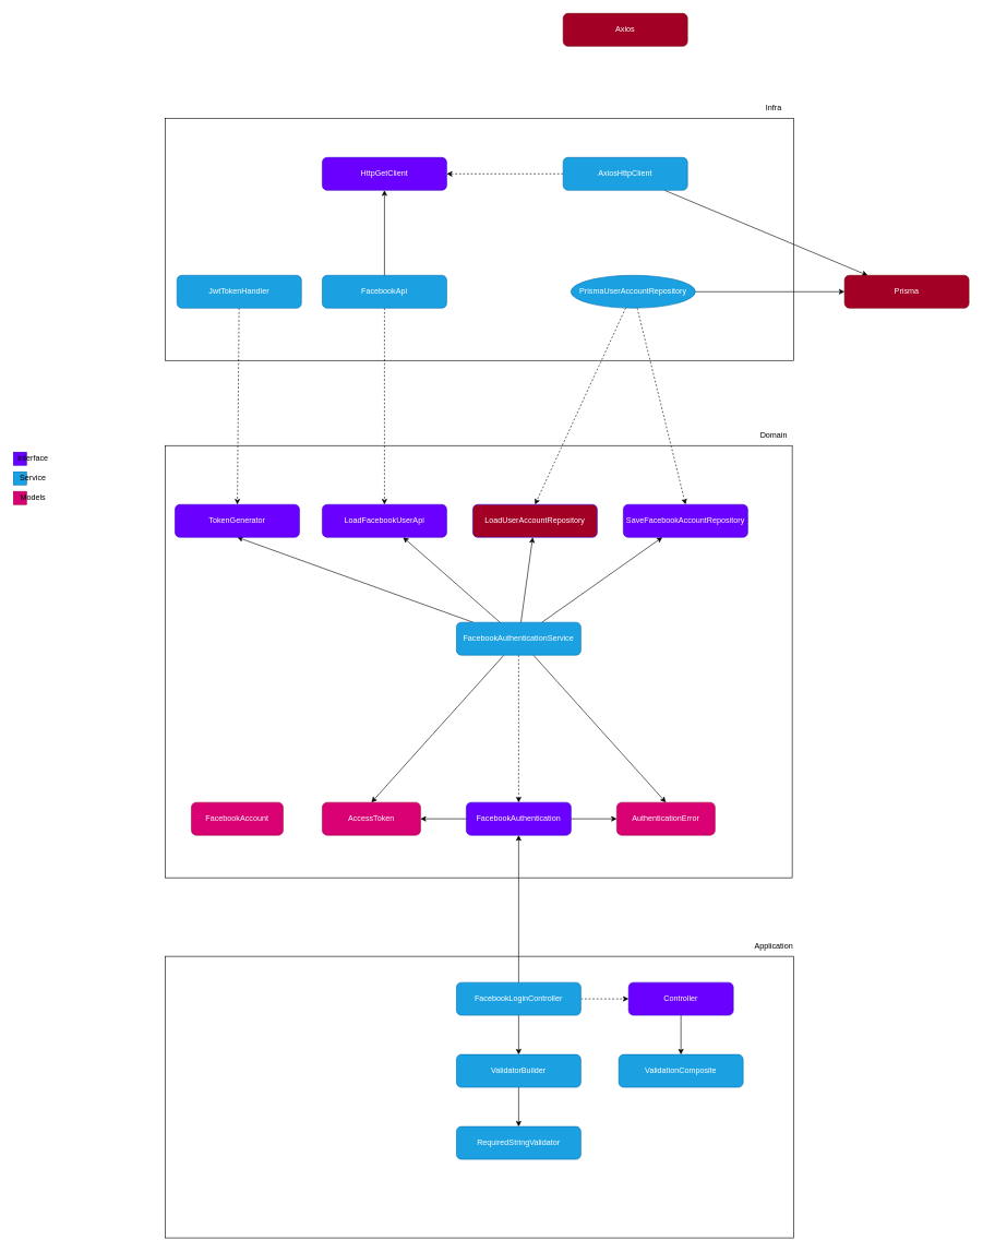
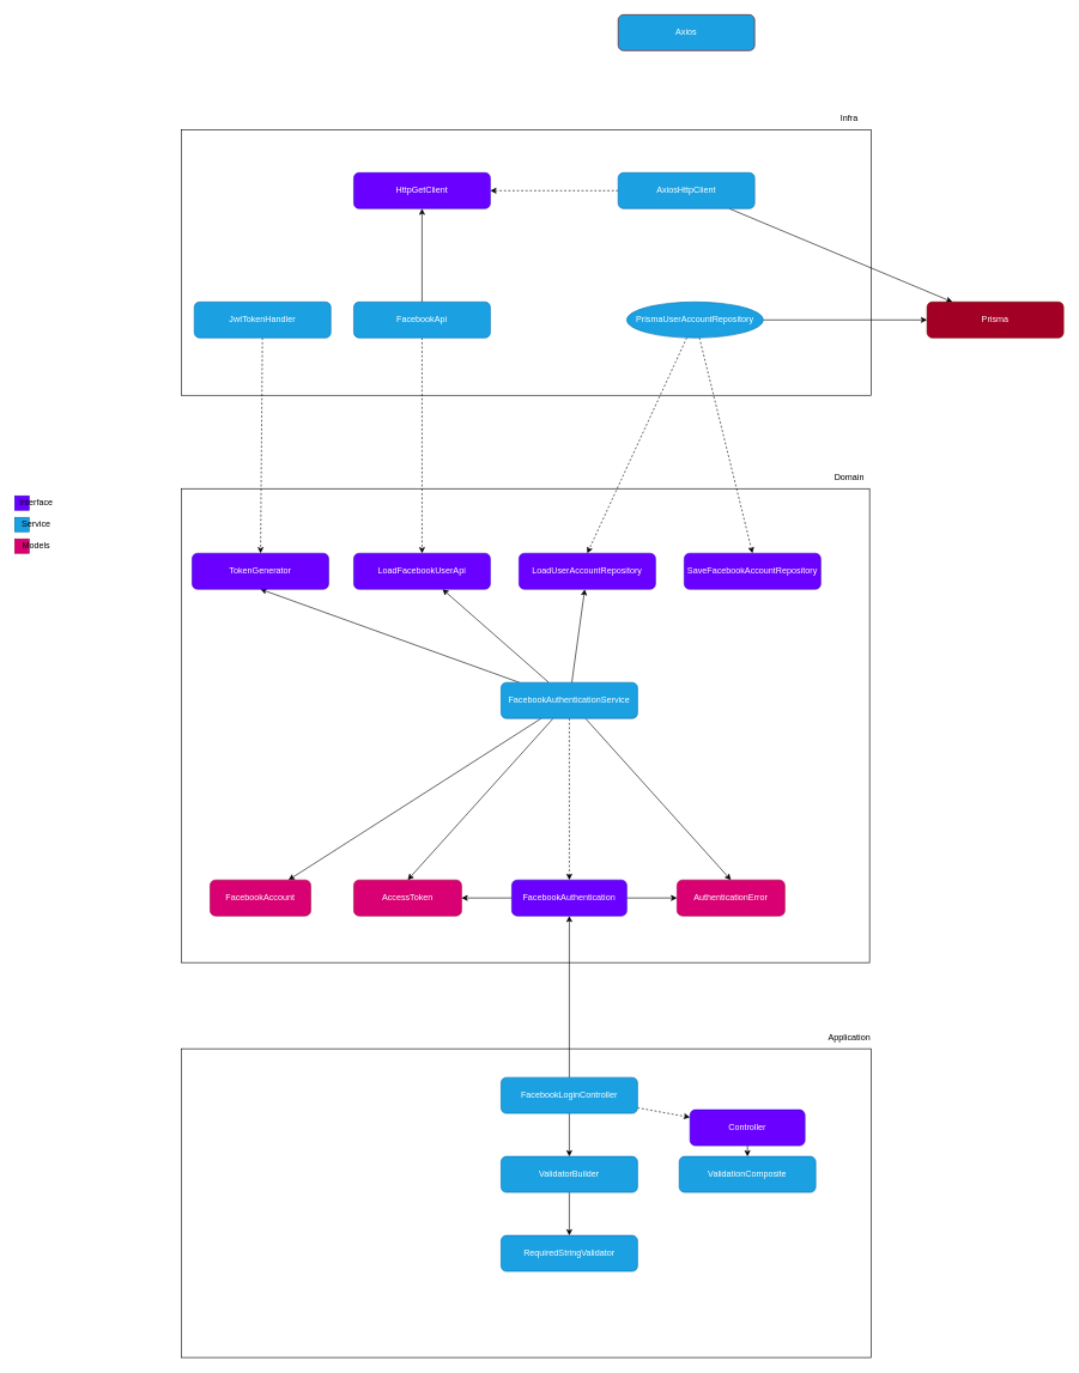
- <mxCell id="35" value="Axios" style="rounded=1;whiteSpace=wrap;html=1;fillColor=#a20025;fontColor=#ffffff;strokeColor=#6F0000;" parent="1" vertex="1"><mxGeometry x="860" y="20" width="190" height="50" as="geometry" /></mxCell>
+ <mxCell id="35" value="Axios" style="rounded=1;whiteSpace=wrap;html=1;fillColor=#1ba1e2;fontColor=#ffffff;strokeColor=#6F0000;" parent="1" vertex="1"><mxGeometry x="860" y="20" width="190" height="50" as="geometry" /></mxCell>
- <mxCell id="15" value="LoadUserAccountRepository" style="rounded=1;whiteSpace=wrap;html=1;fillColor=#a20025;fontColor=#ffffff;strokeColor=#3700CC;" parent="1" vertex="1"><mxGeometry x="722" y="770" width="190" height="50" as="geometry" /></mxCell>
+ <mxCell id="15" value="LoadUserAccountRepository" style="rounded=1;whiteSpace=wrap;html=1;fillColor=#6a00ff;fontColor=#ffffff;strokeColor=#3700CC;" parent="1" vertex="1"><mxGeometry x="722" y="770" width="190" height="50" as="geometry" /></mxCell>
- <mxCell id="8" style="edgeStyle=none;html=1;" parent="1" source="11" target="14" edge="1"><mxGeometry relative="1" as="geometry" /></mxCell>
+ <mxCell id="8" style="edgeStyle=none;html=1;" parent="1" source="11" target="63" edge="1"><mxGeometry relative="1" as="geometry" /></mxCell>
- <mxCell id="55" value="Controller" style="rounded=1;whiteSpace=wrap;html=1;fillColor=#6a00ff;fontColor=#ffffff;strokeColor=#3700CC;" parent="1" vertex="1"><mxGeometry x="960" y="1500" width="160" height="50" as="geometry" /></mxCell>
+ <mxCell id="55" value="Controller" style="rounded=1;whiteSpace=wrap;html=1;fillColor=#6a00ff;fontColor=#ffffff;strokeColor=#3700CC;" parent="1" vertex="1"><mxGeometry x="960" y="1545" width="160" height="50" as="geometry" /></mxCell>
